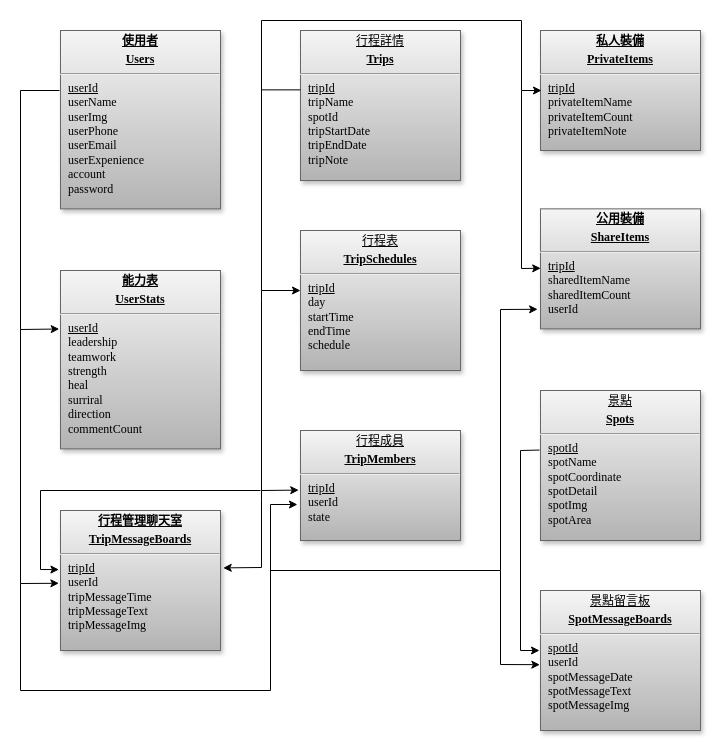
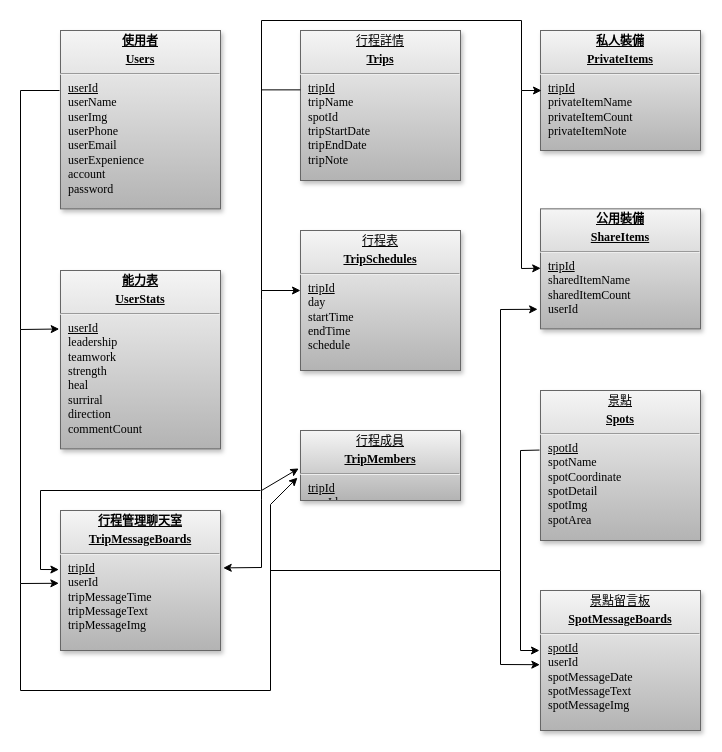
- <mxCell id="13" value="&lt;p style=&quot;text-align: center ; margin: 4px 0px 0px ; text-decoration: underline&quot;&gt;行程成員&lt;/p&gt;&lt;p style=&quot;text-align: center ; margin: 4px 0px 0px ; text-decoration: underline&quot;&gt;&lt;b&gt;TripMembers&lt;/b&gt;&lt;/p&gt;&lt;hr&gt;&lt;p style=&quot;margin: 0px ; margin-left: 8px&quot;&gt;&lt;u&gt;tripId&lt;/u&gt;&lt;/p&gt;&lt;p style=&quot;margin: 0px ; margin-left: 8px&quot;&gt;userId&lt;/p&gt;&lt;p style=&quot;margin: 0px ; margin-left: 8px&quot;&gt;state&lt;/p&gt;" style="verticalAlign=top;align=left;overflow=fill;fontSize=12;fontFamily=Times New Roman;html=1;strokeColor=#666666;shadow=1;fillColor=#f5f5f5;gradientColor=#b3b3b3;fontColor=#000000;" vertex="1" parent="1"><mxGeometry x="300" y="430" width="160" height="110" as="geometry" /></mxCell>
+ <mxCell id="13" value="&lt;p style=&quot;text-align: center ; margin: 4px 0px 0px ; text-decoration: underline&quot;&gt;行程成員&lt;/p&gt;&lt;p style=&quot;text-align: center ; margin: 4px 0px 0px ; text-decoration: underline&quot;&gt;&lt;b&gt;TripMembers&lt;/b&gt;&lt;/p&gt;&lt;hr&gt;&lt;p style=&quot;margin: 0px ; margin-left: 8px&quot;&gt;&lt;u&gt;tripId&lt;/u&gt;&lt;/p&gt;&lt;p style=&quot;margin: 0px ; margin-left: 8px&quot;&gt;userId&lt;/p&gt;&lt;p style=&quot;margin: 0px ; margin-left: 8px&quot;&gt;state&lt;/p&gt;" style="verticalAlign=top;align=left;overflow=fill;fontSize=12;fontFamily=Times New Roman;html=1;strokeColor=#666666;shadow=1;fillColor=#f5f5f5;gradientColor=#b3b3b3;fontColor=#000000;" vertex="1" parent="1"><mxGeometry x="300" y="430" width="160" height="70" as="geometry" /></mxCell>
